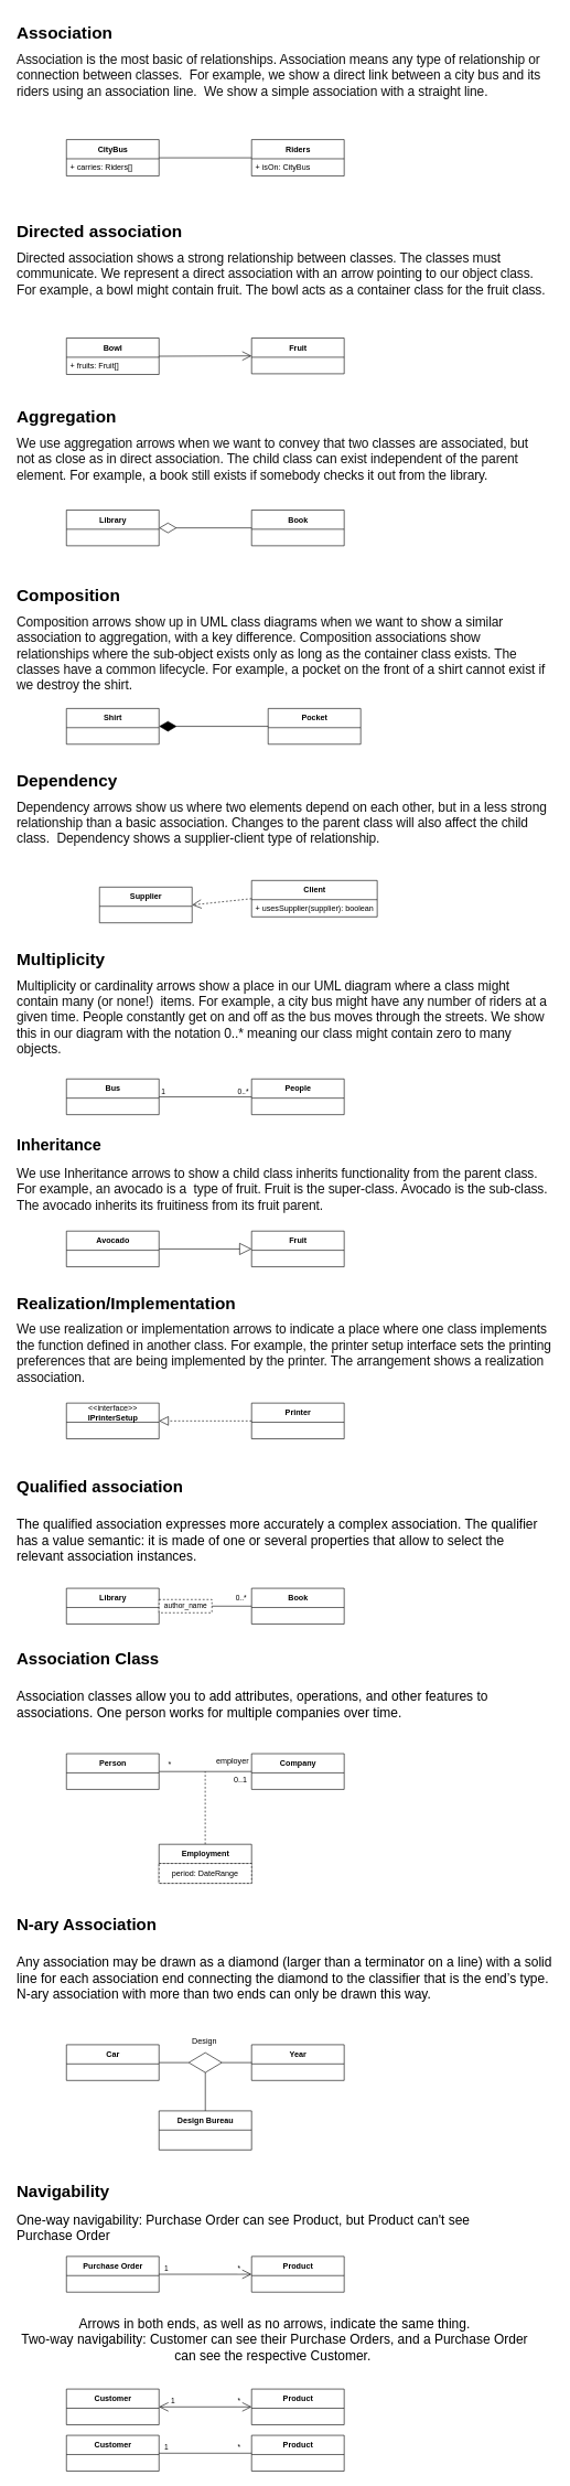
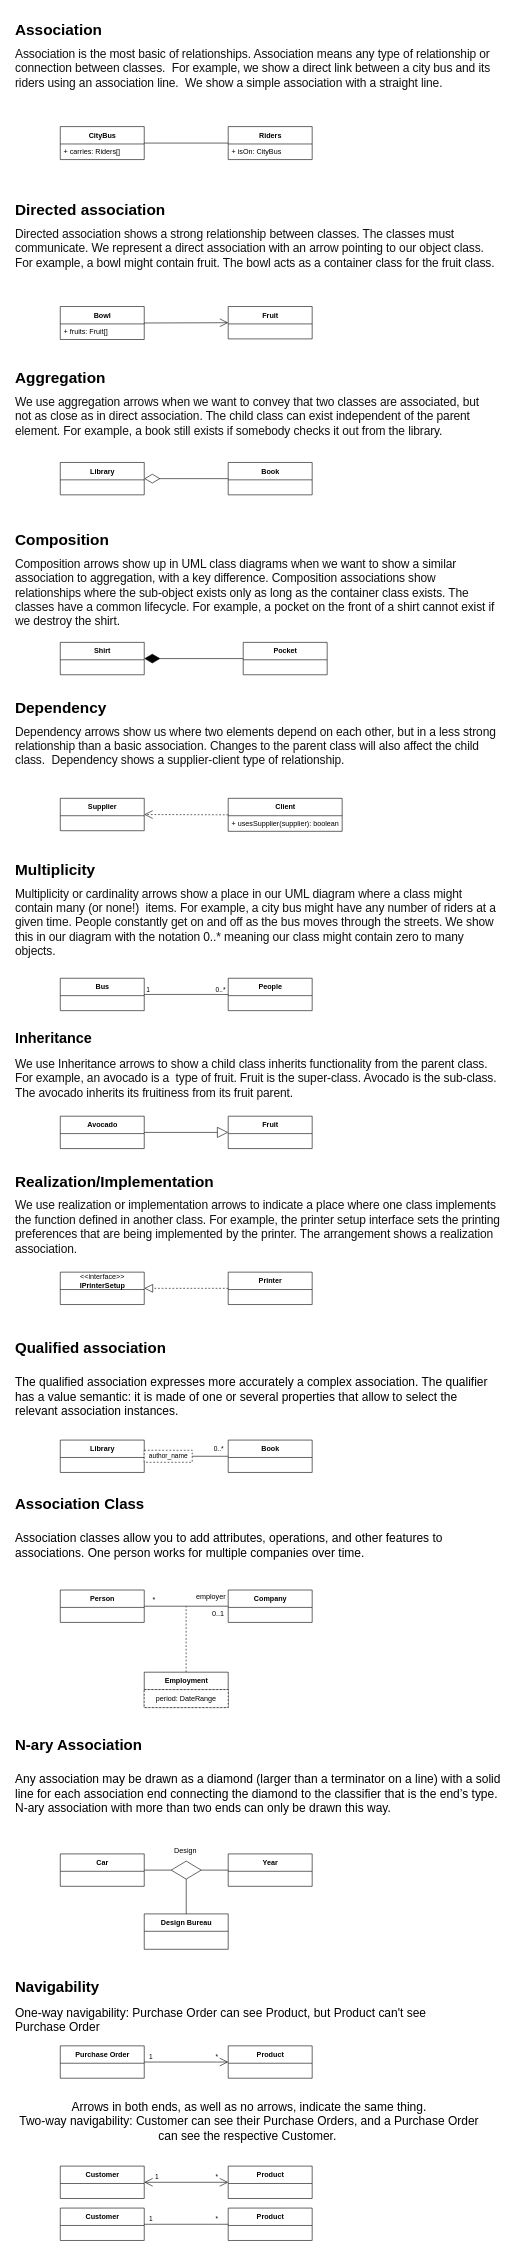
- <mxCell id="19" value="Supplier" style="swimlane;fontStyle=1;align=center;verticalAlign=middle;childLayout=stackLayout;horizontal=1;startSize=29;horizontalStack=0;resizeParent=1;resizeParentMax=0;resizeLast=0;collapsible=0;marginBottom=0;html=1;" parent="1" vertex="1"><mxGeometry x="150" y="1340" width="140" height="54" as="geometry" /></mxCell>
+ <mxCell id="19" value="Supplier" style="swimlane;fontStyle=1;align=center;verticalAlign=middle;childLayout=stackLayout;horizontal=1;startSize=29;horizontalStack=0;resizeParent=1;resizeParentMax=0;resizeLast=0;collapsible=0;marginBottom=0;html=1;" parent="1" vertex="1"><mxGeometry x="100" y="1330" width="140" height="54" as="geometry" /></mxCell>
